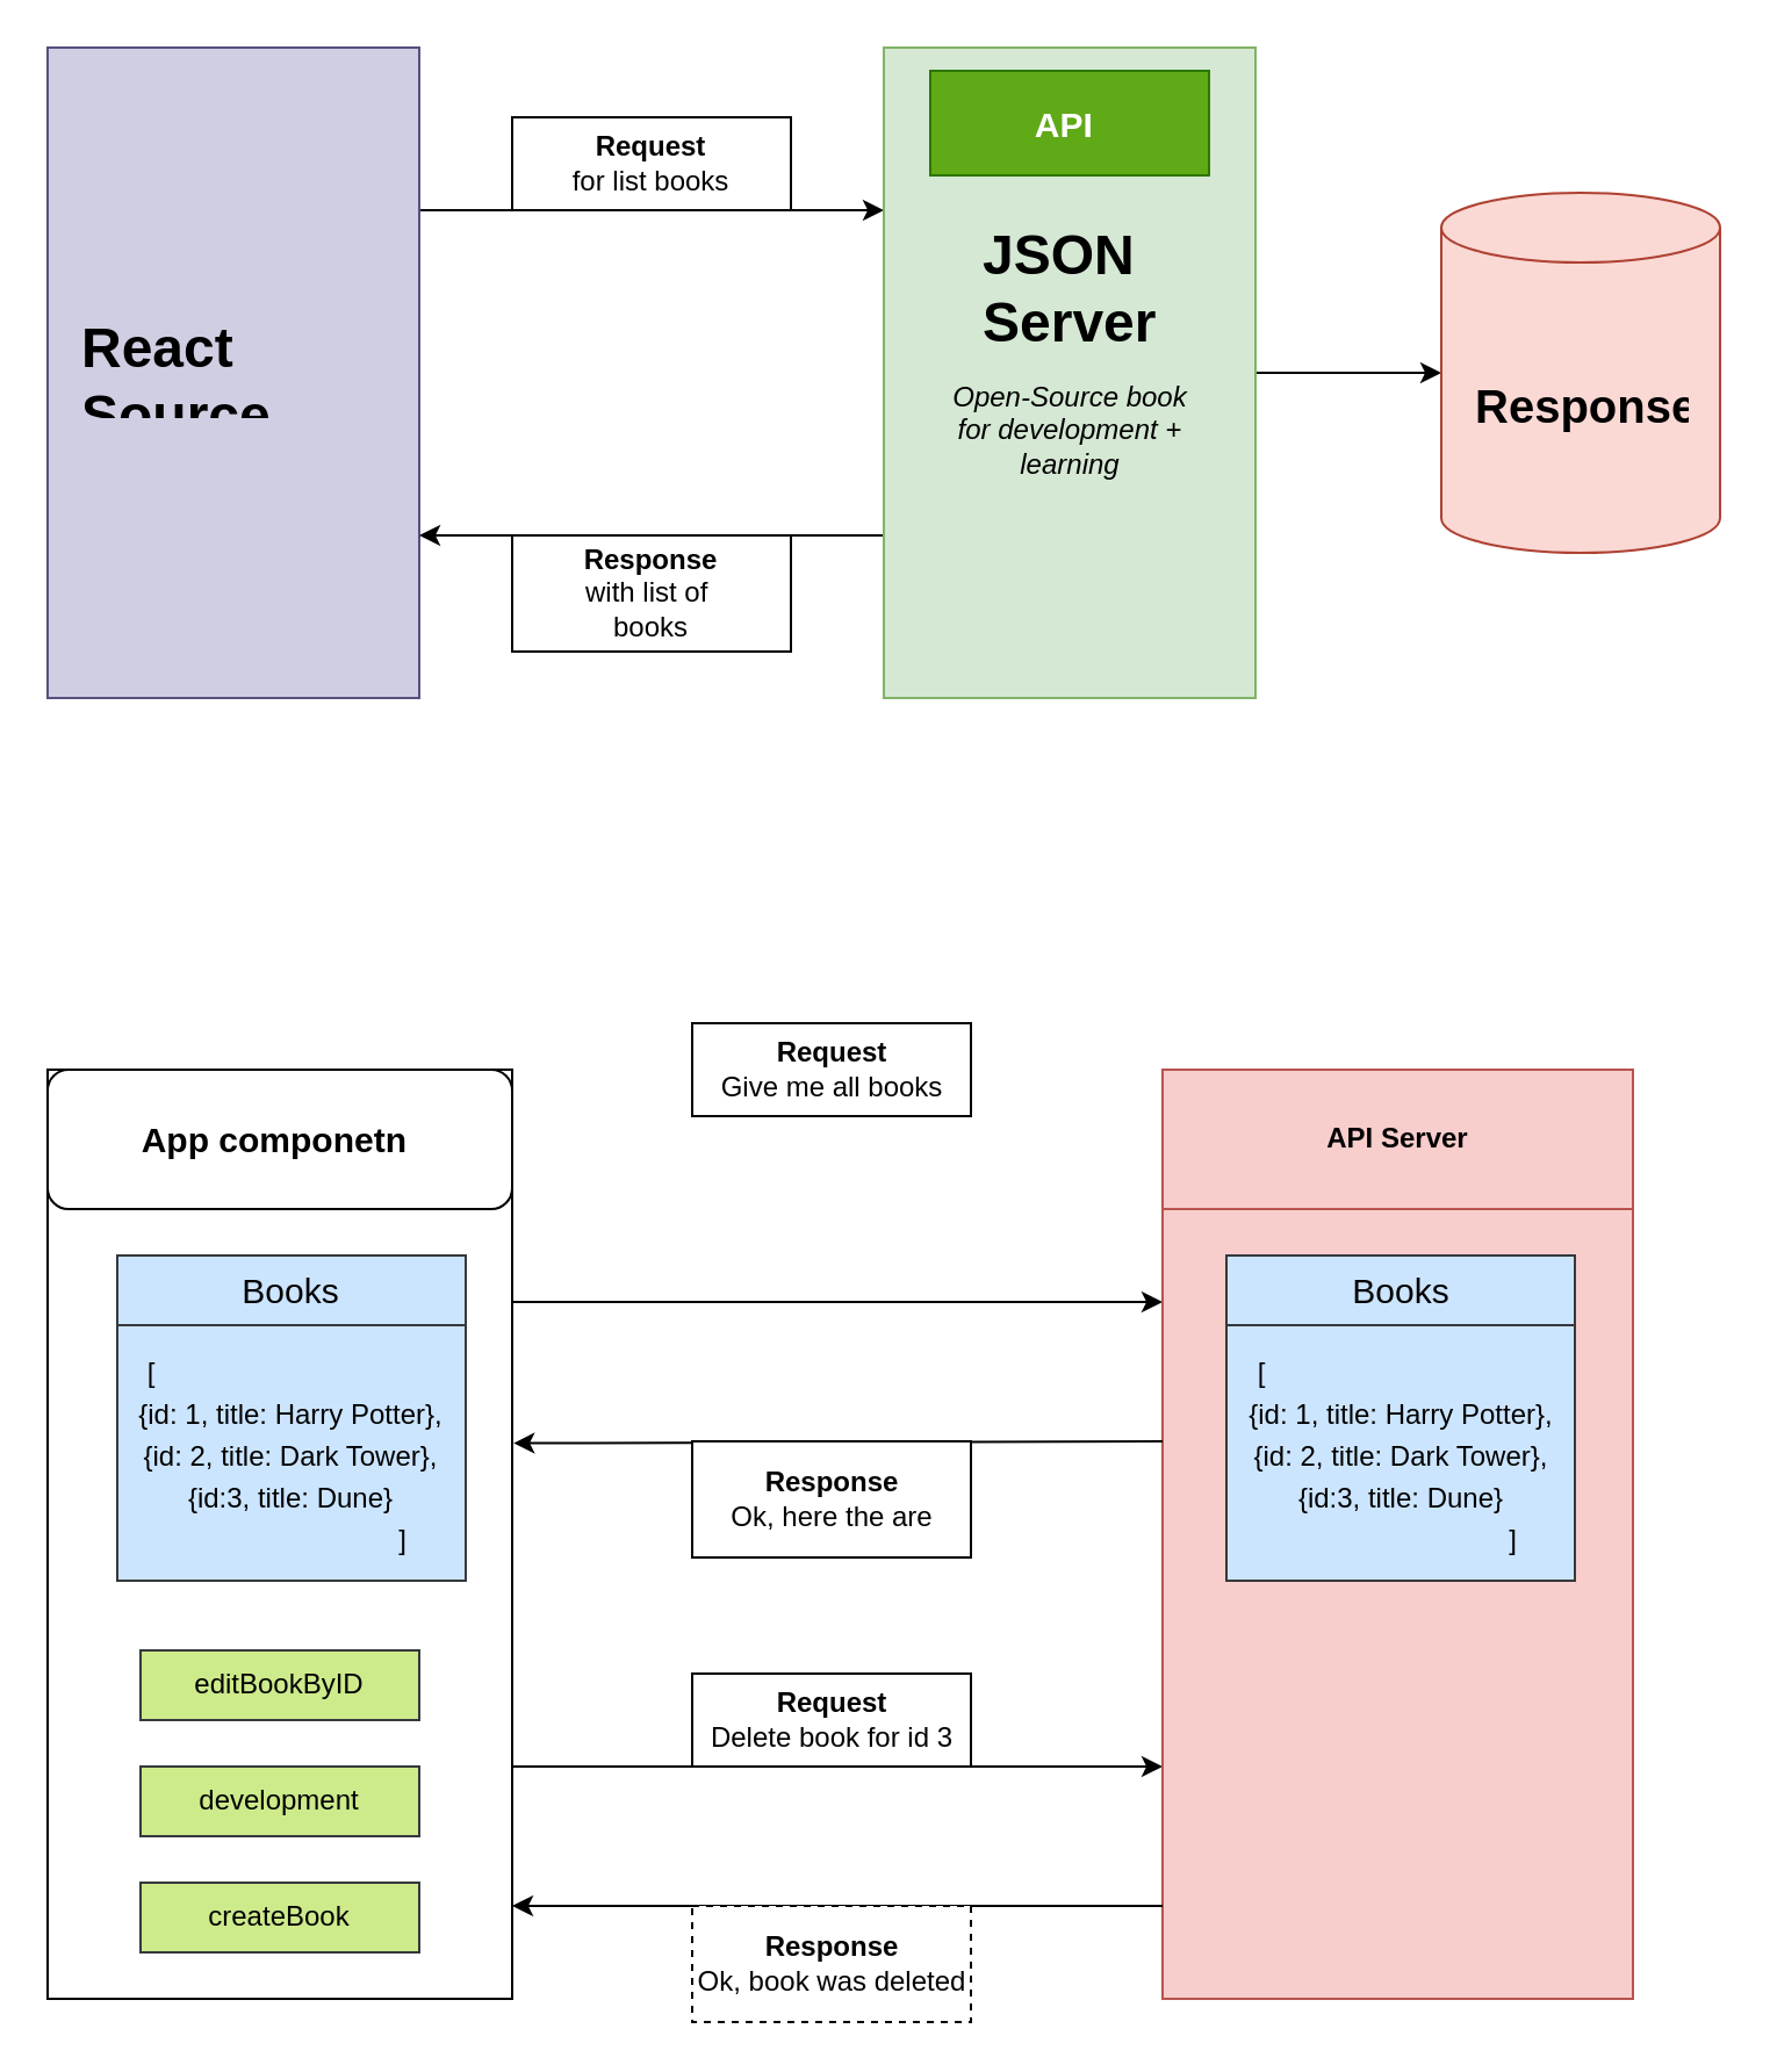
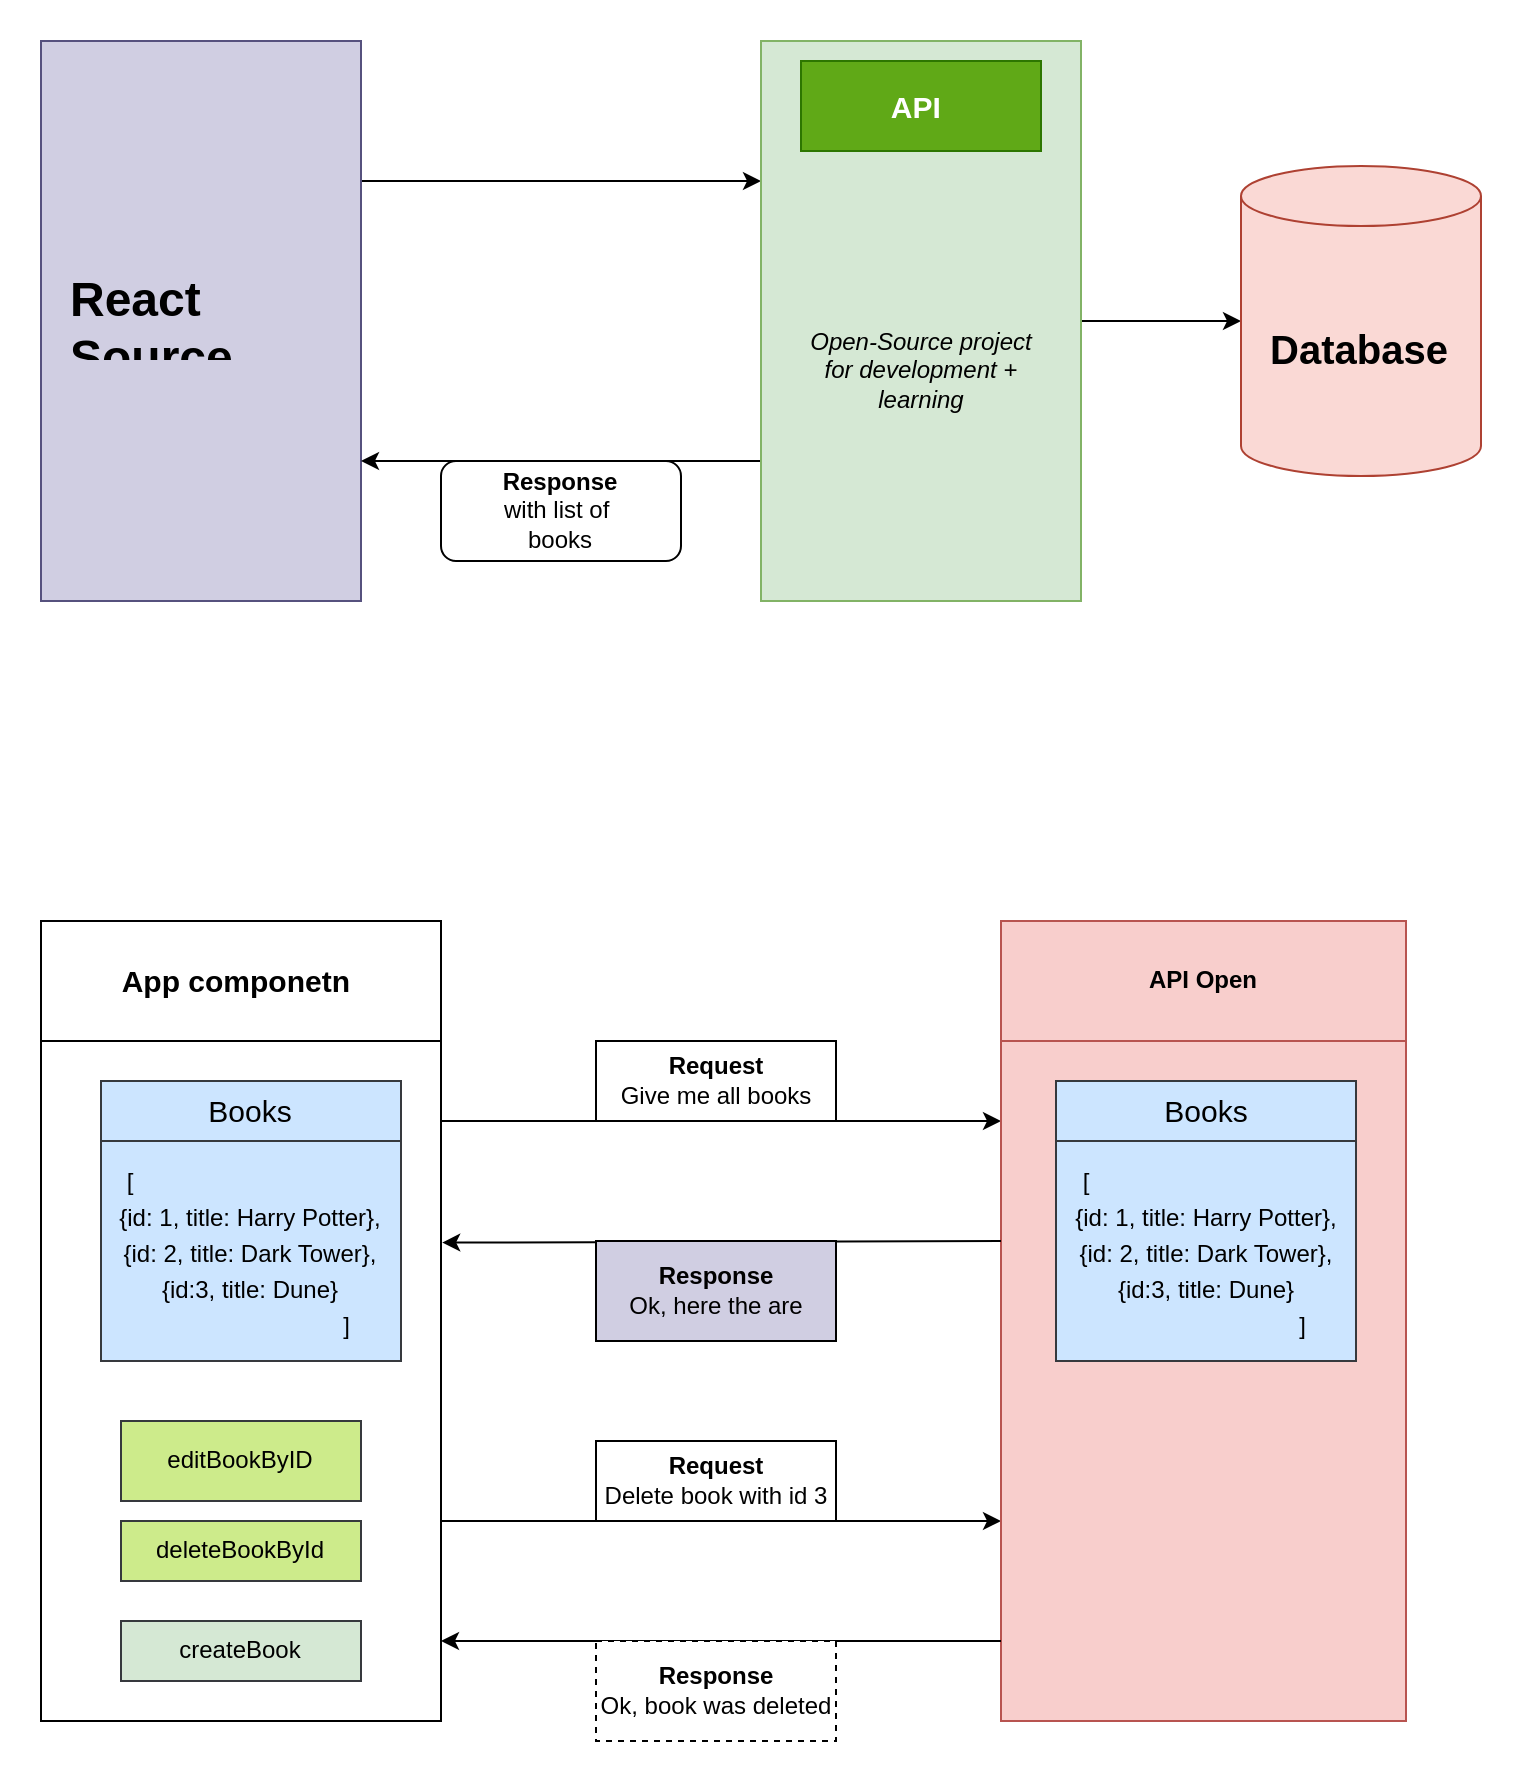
- <mxCell id="12" value="&lt;b&gt;Request&lt;br&gt;&lt;/b&gt;for list&amp;nbsp;books" style="rounded=0;whiteSpace=wrap;html=1;fontSize=12;" vertex="1" parent="1"><mxGeometry x="220" y="50" width="120" height="40" as="geometry" /></mxCell>
- <mxCell id="8" value="&lt;h1&gt;JSON Server&lt;/h1&gt;" style="text;html=1;strokeColor=none;fillColor=none;spacing=5;spacingTop=-20;whiteSpace=wrap;overflow=hidden;rounded=0;" vertex="1" parent="1"><mxGeometry x="417.5" y="90" width="85" height="70" as="geometry" /></mxCell>
- <mxCell id="10" value="&lt;h1 style=&quot;font-size: 20px;&quot;&gt;Response&lt;/h1&gt;" style="text;html=1;strokeColor=none;fillColor=none;spacing=5;spacingTop=-20;whiteSpace=wrap;overflow=hidden;rounded=0;fontSize=20;" vertex="1" parent="1"><mxGeometry x="630" y="160" width="100" height="50" as="geometry" /></mxCell>
+ <mxCell id="10" value="&lt;h1 style=&quot;font-size: 20px;&quot;&gt;Database&lt;/h1&gt;" style="text;html=1;strokeColor=none;fillColor=none;spacing=5;spacingTop=-20;whiteSpace=wrap;overflow=hidden;rounded=0;fontSize=20;" vertex="1" parent="1"><mxGeometry x="630" y="160" width="100" height="50" as="geometry" /></mxCell>
- <mxCell id="13" value="&lt;i&gt;Open-Source book for development + learning&lt;/i&gt;" style="text;html=1;strokeColor=none;fillColor=none;align=center;verticalAlign=middle;whiteSpace=wrap;rounded=0;fontSize=12;" vertex="1" parent="1"><mxGeometry x="403.75" y="170" width="112.5" height="30" as="geometry" /></mxCell>
+ <mxCell id="13" value="&lt;i&gt;Open-Source project for development + learning&lt;/i&gt;" style="text;html=1;strokeColor=none;fillColor=none;align=center;verticalAlign=middle;whiteSpace=wrap;rounded=0;fontSize=12;" vertex="1" parent="1"><mxGeometry x="403.75" y="170" width="112.5" height="30" as="geometry" /></mxCell>
- <mxCell id="11" value="&lt;b&gt;Response&lt;br style=&quot;font-size: 12px;&quot;&gt;&lt;/b&gt;with list of&amp;nbsp;&lt;br style=&quot;font-size: 12px;&quot;&gt;books" style="rounded=0;whiteSpace=wrap;html=1;fontSize=12;" vertex="1" parent="1"><mxGeometry x="220" y="230" width="120" height="50" as="geometry" /></mxCell>
+ <mxCell id="11" value="&lt;b&gt;Response&lt;br style=&quot;font-size: 12px;&quot;&gt;&lt;/b&gt;with list of&amp;nbsp;&lt;br style=&quot;font-size: 12px;&quot;&gt;books" style="whiteSpace=wrap;html=1;fontSize=12;rounded=1;" vertex="1" parent="1"><mxGeometry x="220" y="230" width="120" height="50" as="geometry" /></mxCell>
- <mxCell id="28" value="&lt;b&gt;Request&lt;br&gt;&lt;/b&gt;Give me all books" style="rounded=0;whiteSpace=wrap;html=1;fontSize=12;" vertex="1" parent="1"><mxGeometry x="297.5" y="440" width="120" height="40" as="geometry" /></mxCell>
+ <mxCell id="28" value="&lt;b&gt;Request&lt;br&gt;&lt;/b&gt;Give me all books" style="rounded=0;whiteSpace=wrap;html=1;fontSize=12;" vertex="1" parent="1"><mxGeometry x="297.5" y="520" width="120" height="40" as="geometry" /></mxCell>
- <mxCell id="18" value="&lt;b&gt;App componetn&amp;nbsp;&lt;/b&gt;" style="whiteSpace=wrap;html=1;fontSize=15;fontColor=#000000;fillColor=#FFFFFF;strokeColor=#000000;rounded=1;" vertex="1" parent="1"><mxGeometry x="20" y="460" width="200" height="60" as="geometry" /></mxCell>
+ <mxCell id="18" value="&lt;b&gt;App componetn&amp;nbsp;&lt;/b&gt;" style="rounded=0;whiteSpace=wrap;html=1;fontSize=15;fontColor=#000000;fillColor=#FFFFFF;strokeColor=#000000;" vertex="1" parent="1"><mxGeometry x="20" y="460" width="200" height="60" as="geometry" /></mxCell>
- <mxCell id="25" value="&lt;b&gt;API Server&lt;/b&gt;" style="rounded=0;whiteSpace=wrap;html=1;fontSize=12;strokeColor=#b85450;fillColor=#f8cecc;" vertex="1" parent="1"><mxGeometry x="500" y="460" width="202.5" height="60" as="geometry" /></mxCell>
+ <mxCell id="25" value="&lt;b&gt;API Open&lt;/b&gt;" style="rounded=0;whiteSpace=wrap;html=1;fontSize=12;strokeColor=#b85450;fillColor=#f8cecc;" vertex="1" parent="1"><mxGeometry x="500" y="460" width="202.5" height="60" as="geometry" /></mxCell>
- <mxCell id="30" value="&lt;b&gt;Response&lt;br&gt;&lt;/b&gt;Ok, here the are" style="rounded=0;whiteSpace=wrap;html=1;fontSize=12;" vertex="1" parent="1"><mxGeometry x="297.5" y="620" width="120" height="50" as="geometry" /></mxCell>
+ <mxCell id="30" value="&lt;b&gt;Response&lt;br&gt;&lt;/b&gt;Ok, here the are" style="rounded=0;whiteSpace=wrap;html=1;fontSize=12;fillColor=#d0cee2;" vertex="1" parent="1"><mxGeometry x="297.5" y="620" width="120" height="50" as="geometry" /></mxCell>
- <mxCell id="21" value="editBookByID" style="rounded=0;whiteSpace=wrap;html=1;fontSize=12;strokeColor=#36393d;fillColor=#cdeb8b;" vertex="1" parent="1"><mxGeometry x="60" y="710" width="120" height="30" as="geometry" /></mxCell>
+ <mxCell id="21" value="editBookByID" style="rounded=0;whiteSpace=wrap;html=1;fontSize=12;strokeColor=#36393d;fillColor=#cdeb8b;" vertex="1" parent="1"><mxGeometry x="60" y="710" width="120" height="40" as="geometry" /></mxCell>
- <mxCell id="31" value="&lt;b&gt;Request&lt;/b&gt;&lt;br&gt;Delete book for id 3" style="rounded=0;whiteSpace=wrap;html=1;fontSize=12;" vertex="1" parent="1"><mxGeometry x="297.5" y="720" width="120" height="40" as="geometry" /></mxCell>
+ <mxCell id="31" value="&lt;b&gt;Request&lt;/b&gt;&lt;br&gt;Delete book with id 3" style="rounded=0;whiteSpace=wrap;html=1;fontSize=12;" vertex="1" parent="1"><mxGeometry x="297.5" y="720" width="120" height="40" as="geometry" /></mxCell>
- <mxCell id="23" value="development" style="rounded=0;whiteSpace=wrap;html=1;fontSize=12;strokeColor=#36393d;fillColor=#cdeb8b;" vertex="1" parent="1"><mxGeometry x="60" y="760" width="120" height="30" as="geometry" /></mxCell>
+ <mxCell id="23" value="deleteBookById" style="rounded=0;whiteSpace=wrap;html=1;fontSize=12;strokeColor=#36393d;fillColor=#cdeb8b;" vertex="1" parent="1"><mxGeometry x="60" y="760" width="120" height="30" as="geometry" /></mxCell>
- <mxCell id="22" value="createBook" style="rounded=0;whiteSpace=wrap;html=1;fontSize=12;strokeColor=#36393d;fillColor=#cdeb8b;" vertex="1" parent="1"><mxGeometry x="60" y="810" width="120" height="30" as="geometry" /></mxCell>
+ <mxCell id="22" value="createBook" style="rounded=0;whiteSpace=wrap;html=1;fontSize=12;strokeColor=#36393d;fillColor=#d5e8d4;" vertex="1" parent="1"><mxGeometry x="60" y="810" width="120" height="30" as="geometry" /></mxCell>
